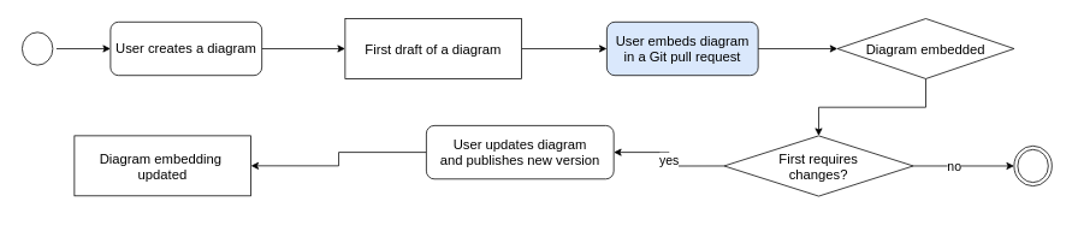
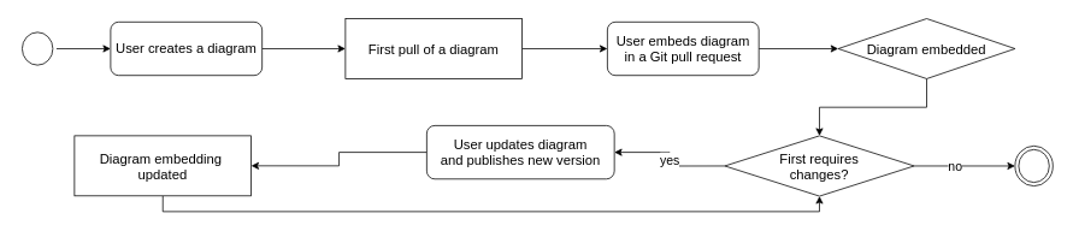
- <mxCell id="18" value="&lt;span style=&quot;font-size: 15px;&quot;&gt;User embeds diagram&lt;/span&gt;&lt;div&gt;&lt;span style=&quot;font-size: 15px;&quot;&gt;in a Git pull request&lt;/span&gt;&lt;/div&gt;" style="rounded=1;whiteSpace=wrap;html=1;fillColor=#dae8fc;" vertex="1" parent="1"><mxGeometry x="672.001" y="23.899" width="167.711" height="59.186" as="geometry" /></mxCell>
+ <mxCell id="18" value="&lt;span style=&quot;font-size: 15px;&quot;&gt;User embeds diagram&lt;/span&gt;&lt;div&gt;&lt;span style=&quot;font-size: 15px;&quot;&gt;in a Git pull request&lt;/span&gt;&lt;/div&gt;" style="rounded=1;whiteSpace=wrap;html=1;" vertex="1" parent="1"><mxGeometry x="672.001" y="23.899" width="167.711" height="59.186" as="geometry" /></mxCell>
- <mxCell id="5" value="First draft of a diagram" style="fontSize=15;" parent="1" vertex="1"><mxGeometry x="382.005" y="20.2" width="195.663" height="66.585" as="geometry" /></mxCell>
+ <mxCell id="5" value="First pull of a diagram" style="fontSize=15;" parent="1" vertex="1"><mxGeometry x="382.005" y="20.2" width="195.663" height="66.585" as="geometry" /></mxCell>
+ <mxCell id="13" style="edgeStyle=orthogonalEdgeStyle;rounded=0;orthogonalLoop=1;jettySize=auto;html=1;entryX=0.5;entryY=1;entryDx=0;entryDy=0;exitX=0.5;exitY=1;exitDx=0;exitDy=0;" edge="1" parent="1" source="14" target="12"><mxGeometry relative="1" as="geometry"><Array as="points"><mxPoint x="180" y="234" /><mxPoint x="907" y="234" /></Array></mxGeometry></mxCell>
